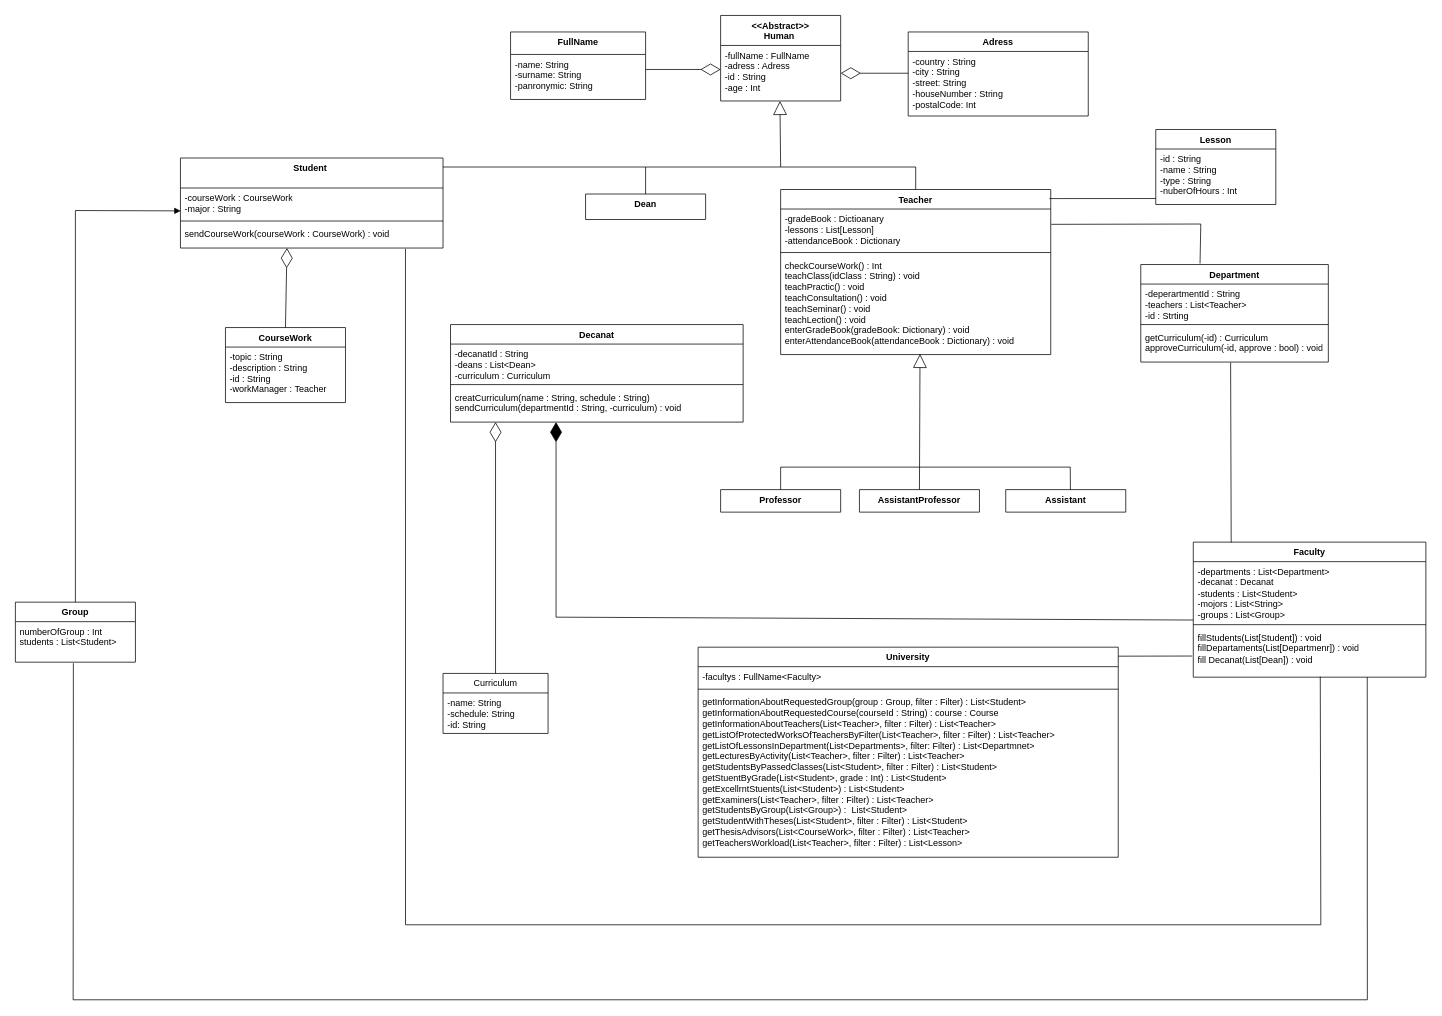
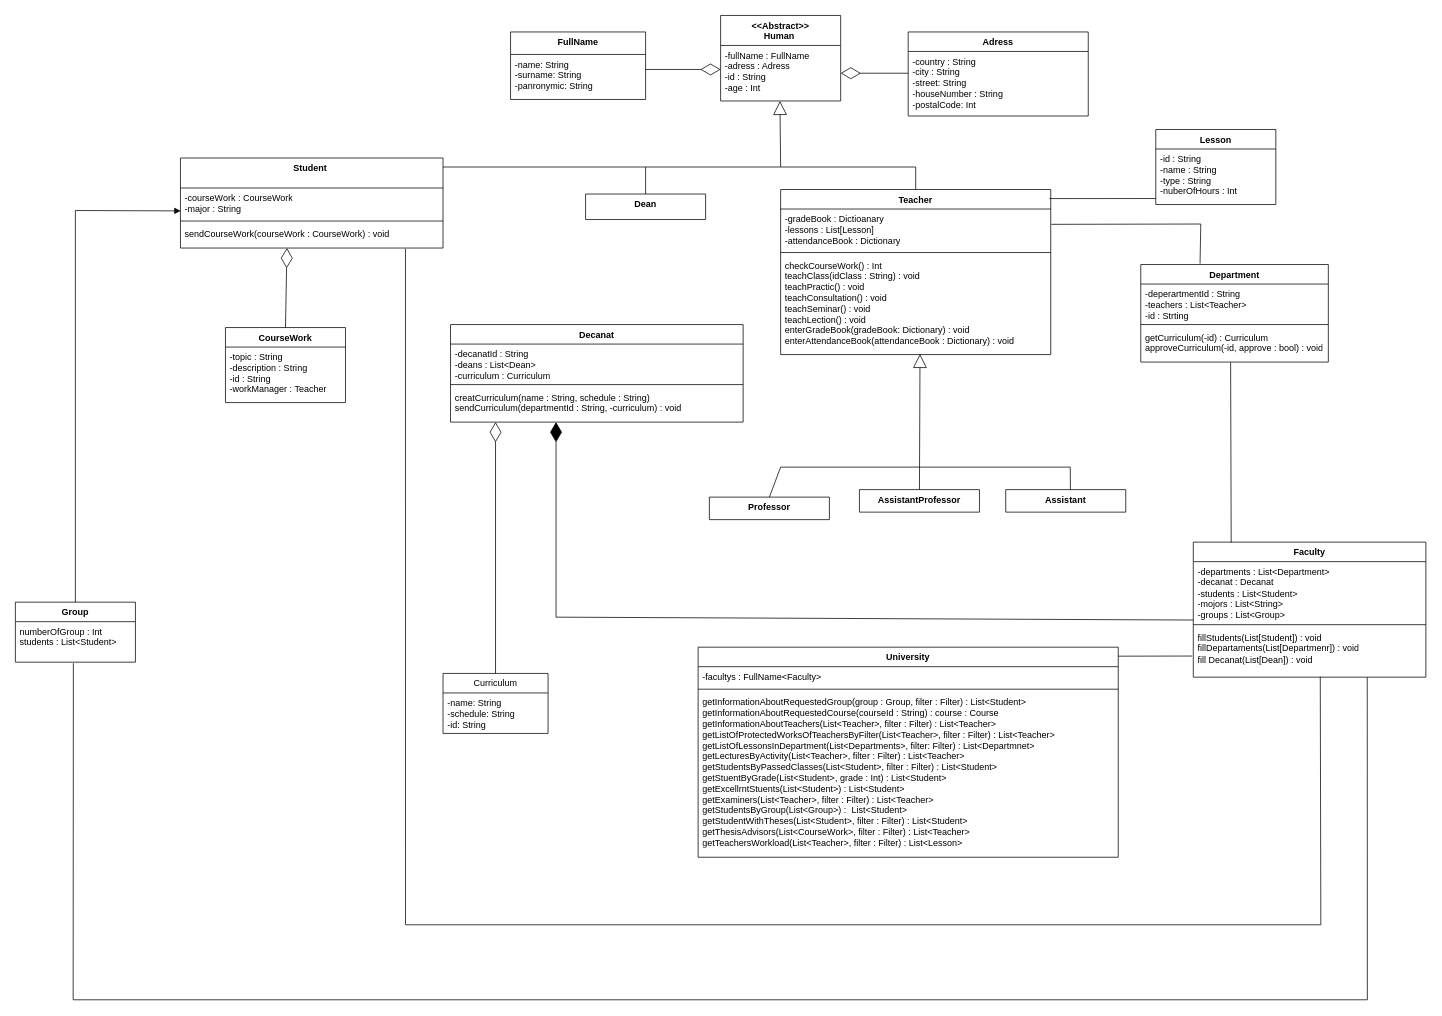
- <mxCell id="20" value="Professor" style="swimlane;fontStyle=1;align=center;verticalAlign=top;childLayout=stackLayout;horizontal=1;startSize=30;horizontalStack=0;resizeParent=1;resizeParentMax=0;resizeLast=0;collapsible=1;marginBottom=0;whiteSpace=wrap;html=1;" parent="1" vertex="1"><mxGeometry x="960" y="652" width="160" height="30" as="geometry"><mxRectangle x="40" y="100" width="100" height="30" as="alternateBounds" /></mxGeometry></mxCell>
+ <mxCell id="20" value="Professor" style="swimlane;fontStyle=1;align=center;verticalAlign=top;childLayout=stackLayout;horizontal=1;startSize=30;horizontalStack=0;resizeParent=1;resizeParentMax=0;resizeLast=0;collapsible=1;marginBottom=0;whiteSpace=wrap;html=1;" parent="1" vertex="1"><mxGeometry x="945" y="662" width="160" height="30" as="geometry"><mxRectangle x="40" y="100" width="100" height="30" as="alternateBounds" /></mxGeometry></mxCell>
